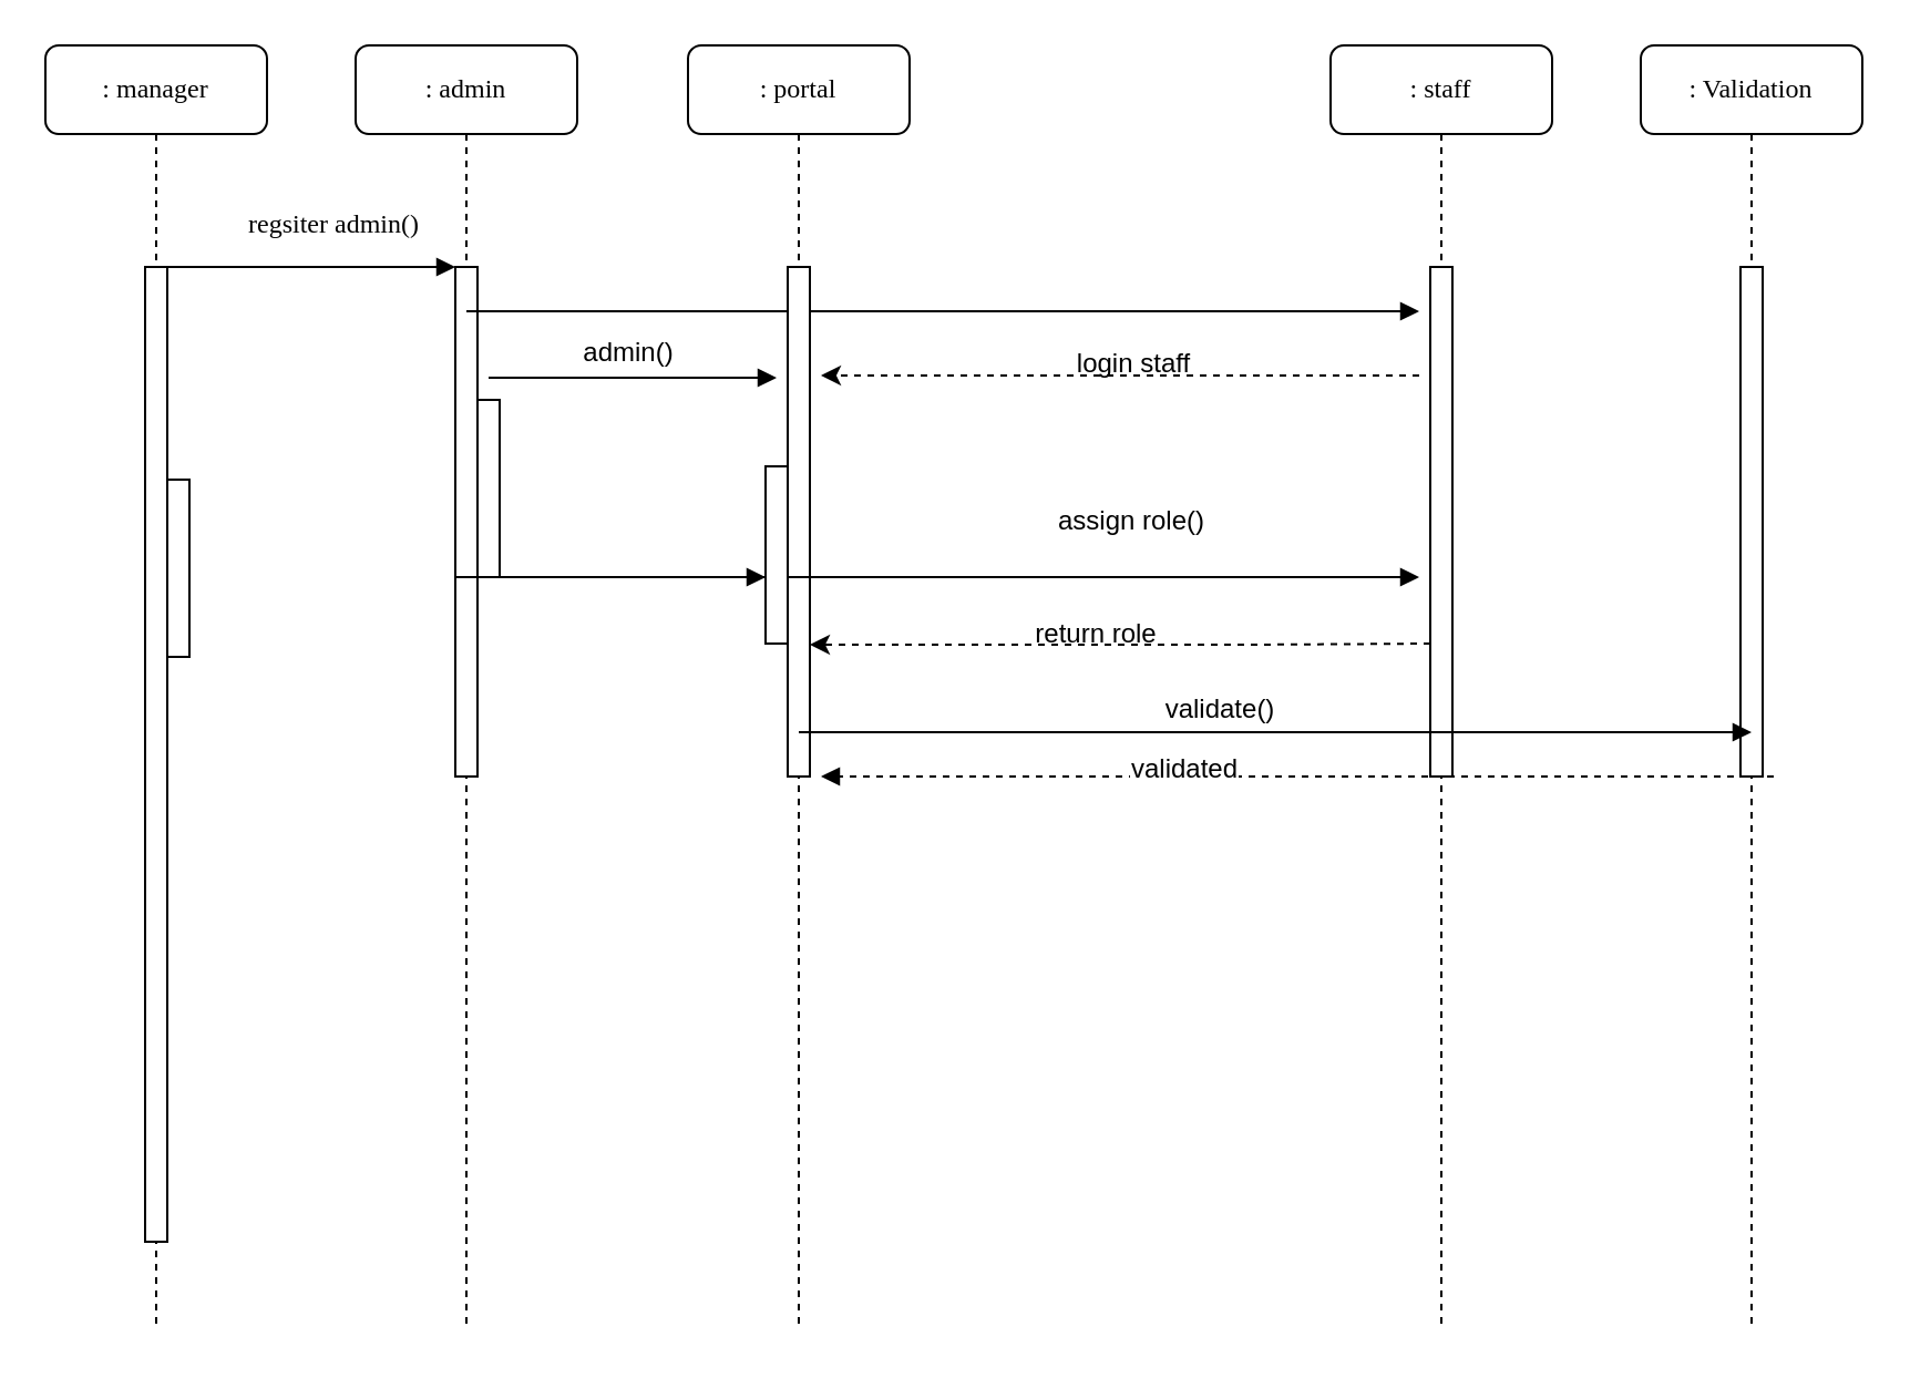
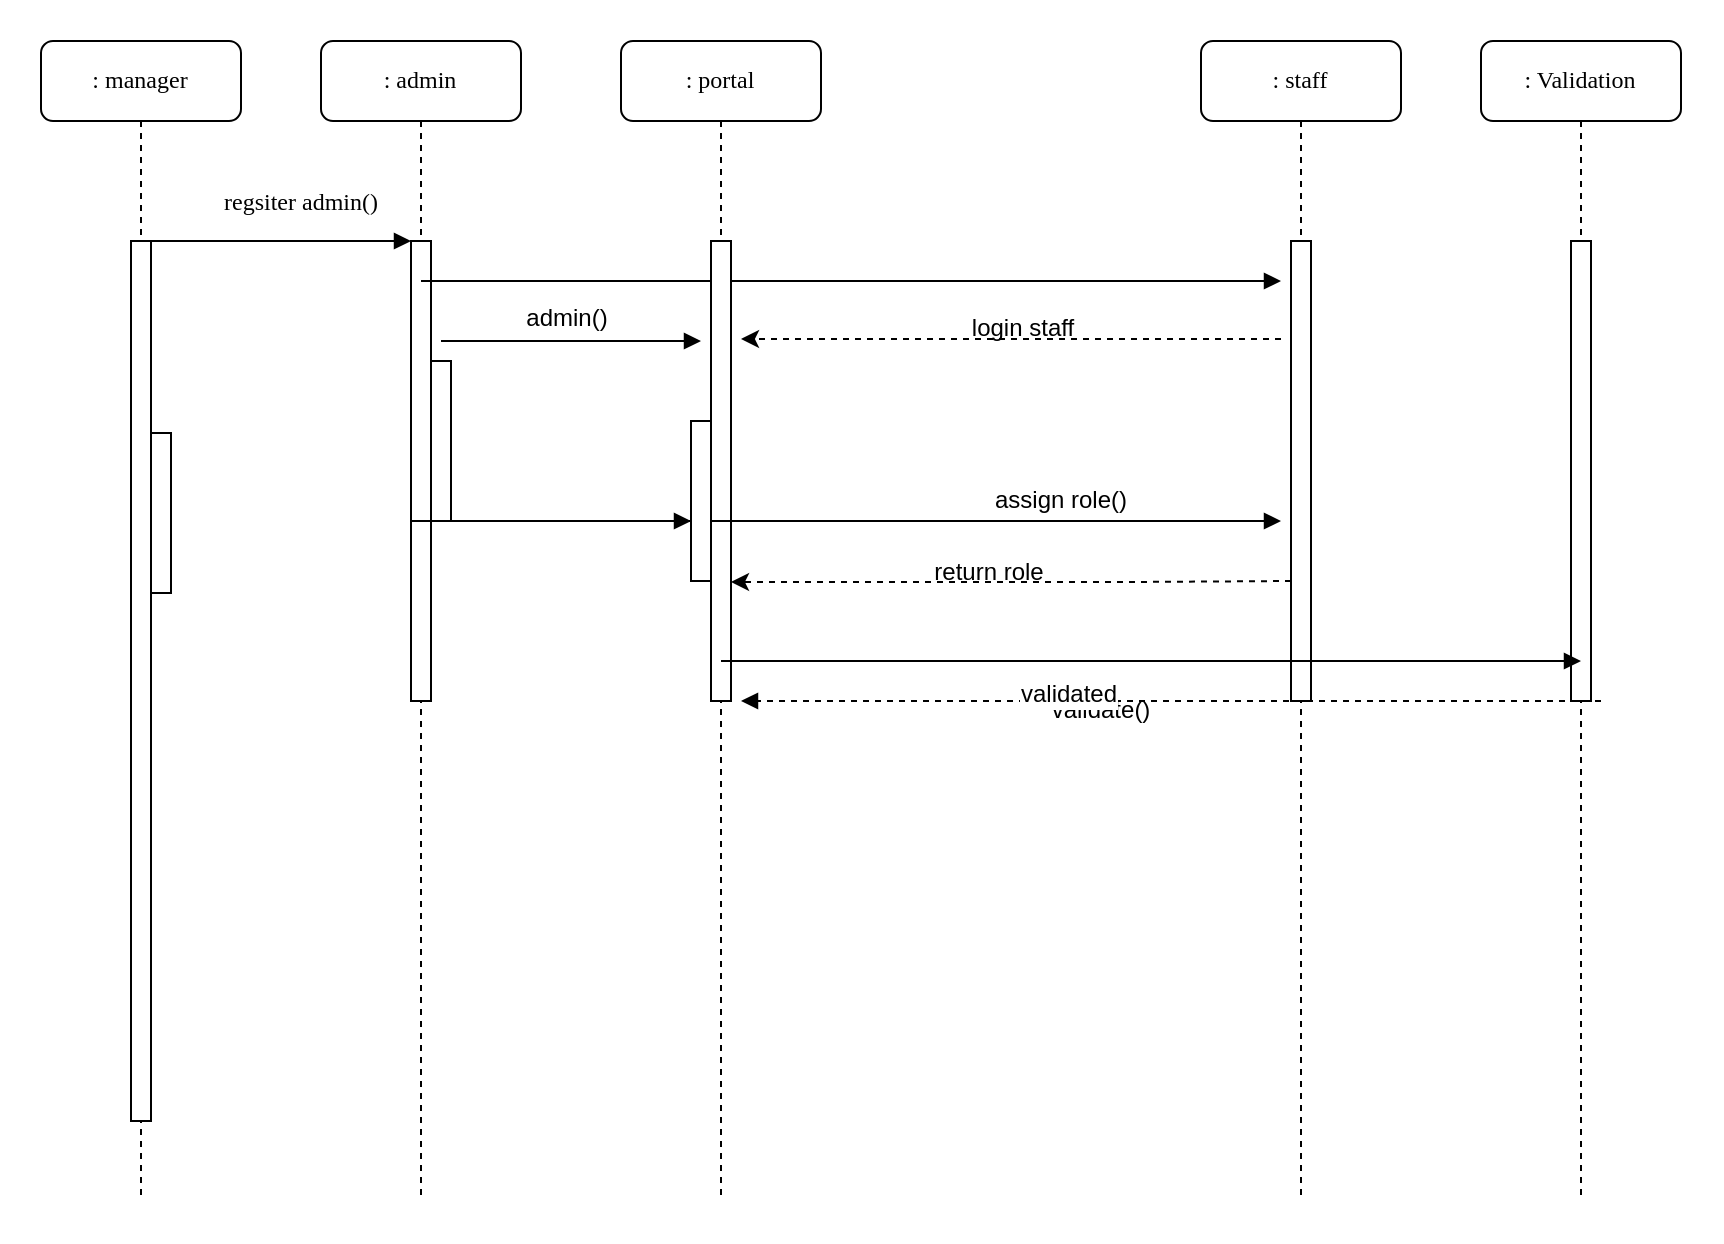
- <mxCell id="17" value="assign role()" parent="1" vertex="1" style="text;html=1;align=center;verticalAlign=middle;resizable=0;points=[];autosize=1;"><mxGeometry x="470" y="225" as="geometry" height="20" width="80" /></mxCell>
+ <mxCell id="17" value="assign role()" parent="1" vertex="1" style="text;html=1;align=center;verticalAlign=middle;resizable=0;points=[];autosize=1;"><mxGeometry as="geometry" height="20" width="80" y="240" x="490" /></mxCell>
- <mxCell id="25" value="validate()" parent="1" vertex="1" style="text;html=1;align=center;verticalAlign=middle;resizable=0;points=[];autosize=1;"><mxGeometry as="geometry" height="20" width="60" y="310" x="520" /></mxCell>
+ <mxCell id="25" value="validate()" parent="1" vertex="1" style="text;html=1;align=center;verticalAlign=middle;resizable=0;points=[];autosize=1;"><mxGeometry x="520" y="345" as="geometry" height="20" width="60" /></mxCell>
